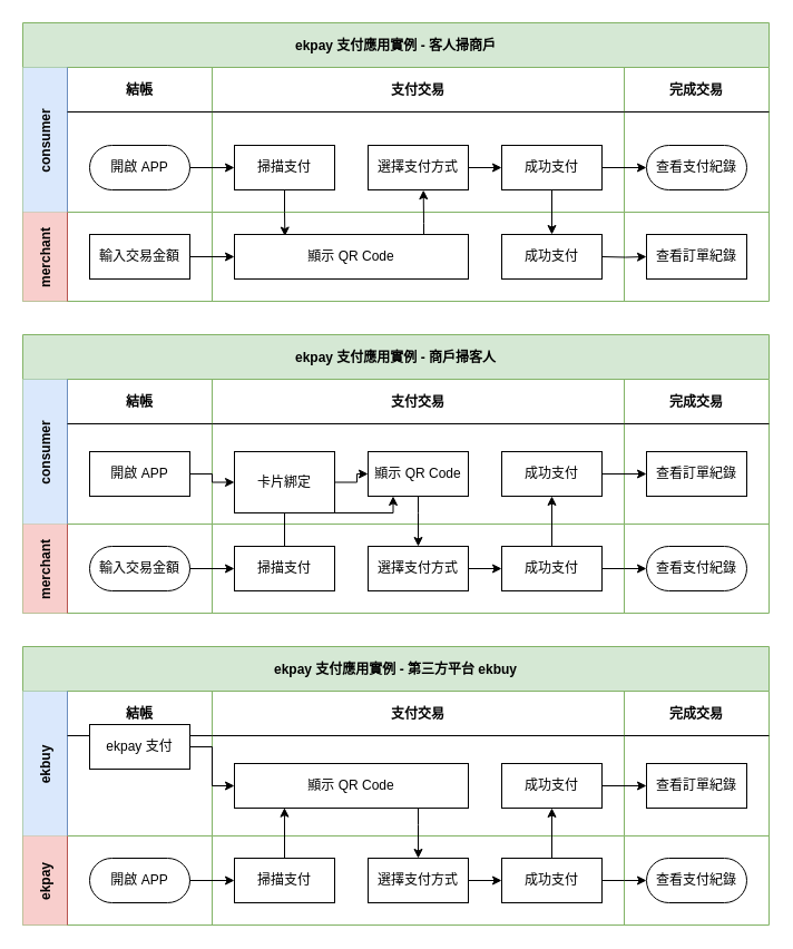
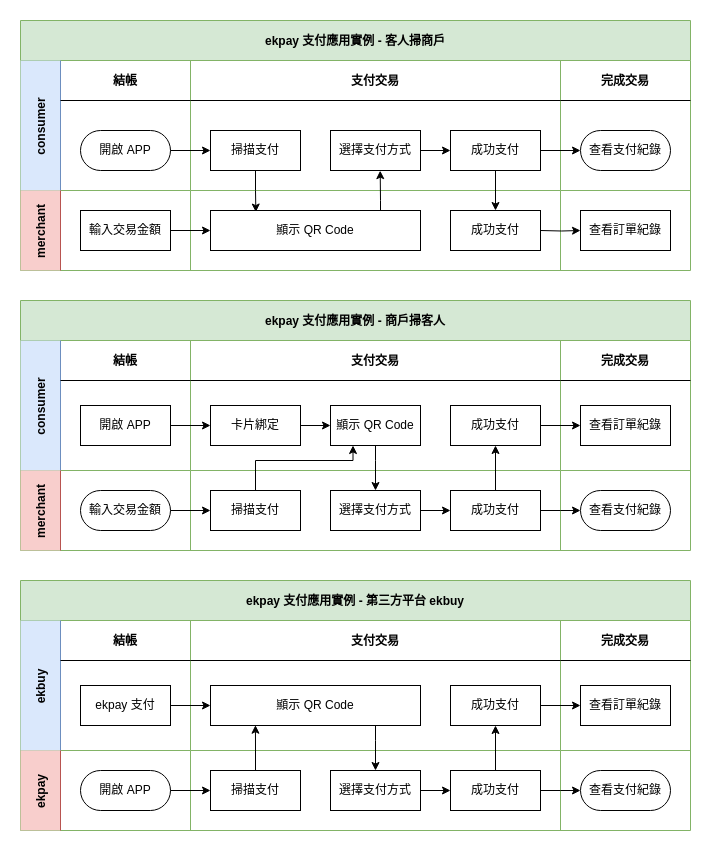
- <mxCell id="64" value="卡片綁定" style="rounded=0;whiteSpace=wrap;html=1;" vertex="1" parent="60"><mxGeometry x="20" y="65" width="90" height="55" as="geometry" /></mxCell>
+ <mxCell id="64" value="卡片綁定" style="rounded=0;whiteSpace=wrap;html=1;" vertex="1" parent="60"><mxGeometry x="20" y="65" width="90" height="40" as="geometry" /></mxCell>
- <mxCell id="31" value="ekpay 支付" style="rounded=0;whiteSpace=wrap;html=1;" vertex="1" parent="30"><mxGeometry x="20" y="30" width="90" height="40" as="geometry" /></mxCell>
+ <mxCell id="31" value="ekpay 支付" style="rounded=0;whiteSpace=wrap;html=1;" vertex="1" parent="30"><mxGeometry x="20" y="65" width="90" height="40" as="geometry" /></mxCell>
